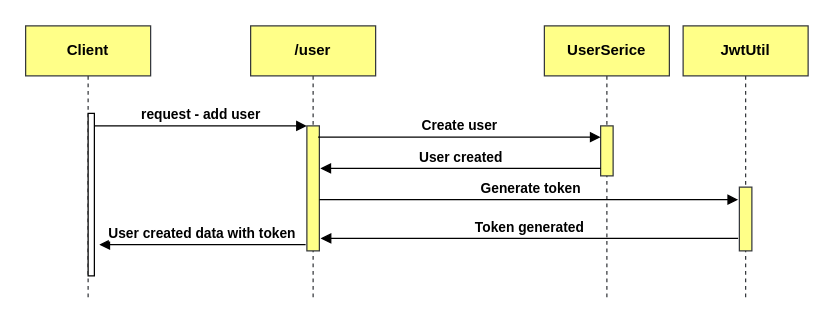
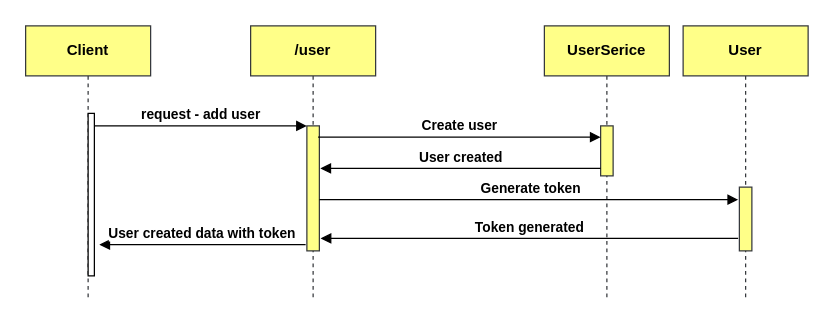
- <mxCell id="10" value="&lt;b&gt;JwtUtil&lt;/b&gt;" style="shape=umlLifeline;perimeter=lifelinePerimeter;whiteSpace=wrap;html=1;container=0;dropTarget=0;collapsible=0;recursiveResize=0;outlineConnect=0;portConstraint=eastwest;newEdgeStyle={&quot;edgeStyle&quot;:&quot;elbowEdgeStyle&quot;,&quot;elbow&quot;:&quot;vertical&quot;,&quot;curved&quot;:0,&quot;rounded&quot;:0};fillColor=#ffff88;strokeColor=#36393d;" parent="1" vertex="1"><mxGeometry x="546" y="20" width="100" height="220" as="geometry" /></mxCell>
+ <mxCell id="10" value="&lt;b&gt;User&lt;/b&gt;" style="shape=umlLifeline;perimeter=lifelinePerimeter;whiteSpace=wrap;html=1;container=0;dropTarget=0;collapsible=0;recursiveResize=0;outlineConnect=0;portConstraint=eastwest;newEdgeStyle={&quot;edgeStyle&quot;:&quot;elbowEdgeStyle&quot;,&quot;elbow&quot;:&quot;vertical&quot;,&quot;curved&quot;:0,&quot;rounded&quot;:0};fillColor=#ffff88;strokeColor=#36393d;" parent="1" vertex="1"><mxGeometry x="546" y="20" width="100" height="220" as="geometry" /></mxCell>
